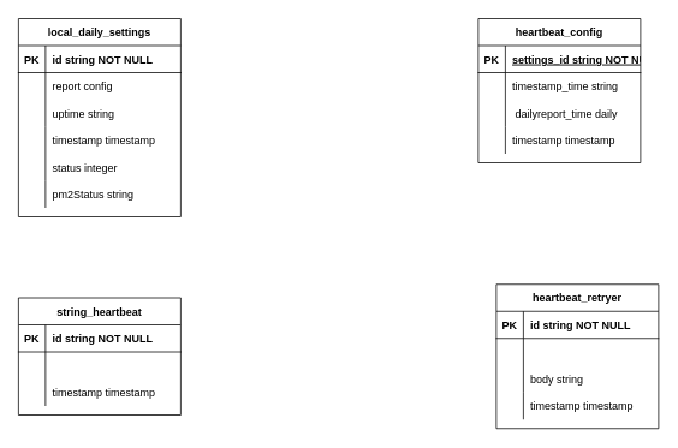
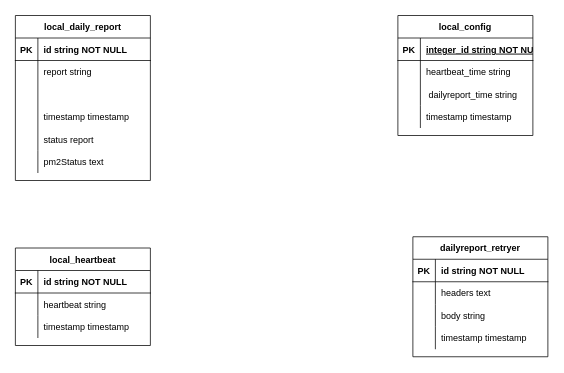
- <mxCell id="2" value="local_daily_settings" style="shape=table;startSize=30;container=1;collapsible=1;childLayout=tableLayout;fixedRows=1;rowLines=0;fontStyle=1;align=center;resizeLast=1;" vertex="1" parent="1"><mxGeometry x="20" y="20" width="180" height="220" as="geometry" /></mxCell>
+ <mxCell id="2" value="local_daily_report" style="shape=table;startSize=30;container=1;collapsible=1;childLayout=tableLayout;fixedRows=1;rowLines=0;fontStyle=1;align=center;resizeLast=1;" vertex="1" parent="1"><mxGeometry x="20" y="20" width="180" height="220" as="geometry" /></mxCell>
- <mxCell id="31" value="heartbeat_config" style="shape=table;startSize=30;container=1;collapsible=1;childLayout=tableLayout;fixedRows=1;rowLines=0;fontStyle=1;align=center;resizeLast=1;" vertex="1" parent="1"><mxGeometry x="530" y="20" width="180" height="160" as="geometry" /></mxCell>
+ <mxCell id="31" value="local_config" style="shape=table;startSize=30;container=1;collapsible=1;childLayout=tableLayout;fixedRows=1;rowLines=0;fontStyle=1;align=center;resizeLast=1;" vertex="1" parent="1"><mxGeometry x="530" y="20" width="180" height="160" as="geometry" /></mxCell>
- <mxCell id="34" value="settings_id string NOT NULL" style="shape=partialRectangle;connectable=0;fillColor=none;top=0;left=0;bottom=0;right=0;align=left;spacingLeft=6;fontStyle=5;overflow=hidden;" vertex="1" parent="32"><mxGeometry x="30" width="150" height="30" as="geometry" /></mxCell>
+ <mxCell id="34" value="integer_id string NOT NULL" style="shape=partialRectangle;connectable=0;fillColor=none;top=0;left=0;bottom=0;right=0;align=left;spacingLeft=6;fontStyle=5;overflow=hidden;" vertex="1" parent="32"><mxGeometry x="30" width="150" height="30" as="geometry" /></mxCell>
- <mxCell id="8" value="report config" style="shape=partialRectangle;connectable=0;fillColor=none;top=0;left=0;bottom=0;right=0;align=left;spacingLeft=6;overflow=hidden;" vertex="1" parent="6"><mxGeometry x="30" width="150" height="30" as="geometry" /></mxCell>
+ <mxCell id="8" value="report string" style="shape=partialRectangle;connectable=0;fillColor=none;top=0;left=0;bottom=0;right=0;align=left;spacingLeft=6;overflow=hidden;" vertex="1" parent="6"><mxGeometry x="30" width="150" height="30" as="geometry" /></mxCell>
- <mxCell id="37" value="timestamp_time string" style="shape=partialRectangle;connectable=0;fillColor=none;top=0;left=0;bottom=0;right=0;align=left;spacingLeft=6;overflow=hidden;" vertex="1" parent="35"><mxGeometry x="30" width="150" height="30" as="geometry" /></mxCell>
+ <mxCell id="37" value="heartbeat_time string" style="shape=partialRectangle;connectable=0;fillColor=none;top=0;left=0;bottom=0;right=0;align=left;spacingLeft=6;overflow=hidden;" vertex="1" parent="35"><mxGeometry x="30" width="150" height="30" as="geometry" /></mxCell>
- <mxCell id="11" value="uptime string" style="shape=partialRectangle;connectable=0;fillColor=none;top=0;left=0;bottom=0;right=0;align=left;spacingLeft=6;overflow=hidden;" vertex="1" parent="9"><mxGeometry x="30" width="150" height="30" as="geometry" /></mxCell>
- <mxCell id="40" value=" dailyreport_time daily" style="shape=partialRectangle;connectable=0;fillColor=none;top=0;left=0;bottom=0;right=0;align=left;spacingLeft=6;overflow=hidden;" vertex="1" parent="38"><mxGeometry x="30" width="150" height="30" as="geometry" /></mxCell>
+ <mxCell id="40" value=" dailyreport_time string" style="shape=partialRectangle;connectable=0;fillColor=none;top=0;left=0;bottom=0;right=0;align=left;spacingLeft=6;overflow=hidden;" vertex="1" parent="38"><mxGeometry x="30" width="150" height="30" as="geometry" /></mxCell>
- <mxCell id="17" value="status integer" style="shape=partialRectangle;connectable=0;fillColor=none;top=0;left=0;bottom=0;right=0;align=left;spacingLeft=6;overflow=hidden;" vertex="1" parent="15"><mxGeometry x="30" width="150" height="30" as="geometry" /></mxCell>
+ <mxCell id="17" value="status report" style="shape=partialRectangle;connectable=0;fillColor=none;top=0;left=0;bottom=0;right=0;align=left;spacingLeft=6;overflow=hidden;" vertex="1" parent="15"><mxGeometry x="30" width="150" height="30" as="geometry" /></mxCell>
- <mxCell id="20" value="pm2Status string" style="shape=partialRectangle;connectable=0;fillColor=none;top=0;left=0;bottom=0;right=0;align=left;spacingLeft=6;overflow=hidden;" vertex="1" parent="18"><mxGeometry x="30" width="150" height="30" as="geometry" /></mxCell>
+ <mxCell id="20" value="pm2Status text" style="shape=partialRectangle;connectable=0;fillColor=none;top=0;left=0;bottom=0;right=0;align=left;spacingLeft=6;overflow=hidden;" vertex="1" parent="18"><mxGeometry x="30" width="150" height="30" as="geometry" /></mxCell>
- <mxCell id="44" value="heartbeat_retryer" style="shape=table;startSize=30;container=1;collapsible=1;childLayout=tableLayout;fixedRows=1;rowLines=0;fontStyle=1;align=center;resizeLast=1;" vertex="1" parent="1"><mxGeometry x="550" y="315" width="180" height="160" as="geometry" /></mxCell>
+ <mxCell id="44" value="dailyreport_retryer" style="shape=table;startSize=30;container=1;collapsible=1;childLayout=tableLayout;fixedRows=1;rowLines=0;fontStyle=1;align=center;resizeLast=1;" vertex="1" parent="1"><mxGeometry x="550" y="315" width="180" height="160" as="geometry" /></mxCell>
- <mxCell id="21" value="string_heartbeat" style="shape=table;startSize=30;container=1;collapsible=1;childLayout=tableLayout;fixedRows=1;rowLines=0;fontStyle=1;align=center;resizeLast=1;" vertex="1" parent="1"><mxGeometry x="20" y="330" width="180" height="130" as="geometry" /></mxCell>
+ <mxCell id="21" value="local_heartbeat" style="shape=table;startSize=30;container=1;collapsible=1;childLayout=tableLayout;fixedRows=1;rowLines=0;fontStyle=1;align=center;resizeLast=1;" vertex="1" parent="1"><mxGeometry x="20" y="330" width="180" height="130" as="geometry" /></mxCell>
+ <mxCell id="50" value="headers text" style="shape=partialRectangle;connectable=0;fillColor=none;top=0;left=0;bottom=0;right=0;align=left;spacingLeft=6;overflow=hidden;" vertex="1" parent="48"><mxGeometry x="30" width="150" height="30" as="geometry" /></mxCell>
+ <mxCell id="27" value="heartbeat string" style="shape=partialRectangle;connectable=0;fillColor=none;top=0;left=0;bottom=0;right=0;align=left;spacingLeft=6;overflow=hidden;" vertex="1" parent="25"><mxGeometry x="30" width="150" height="30" as="geometry" /></mxCell>
